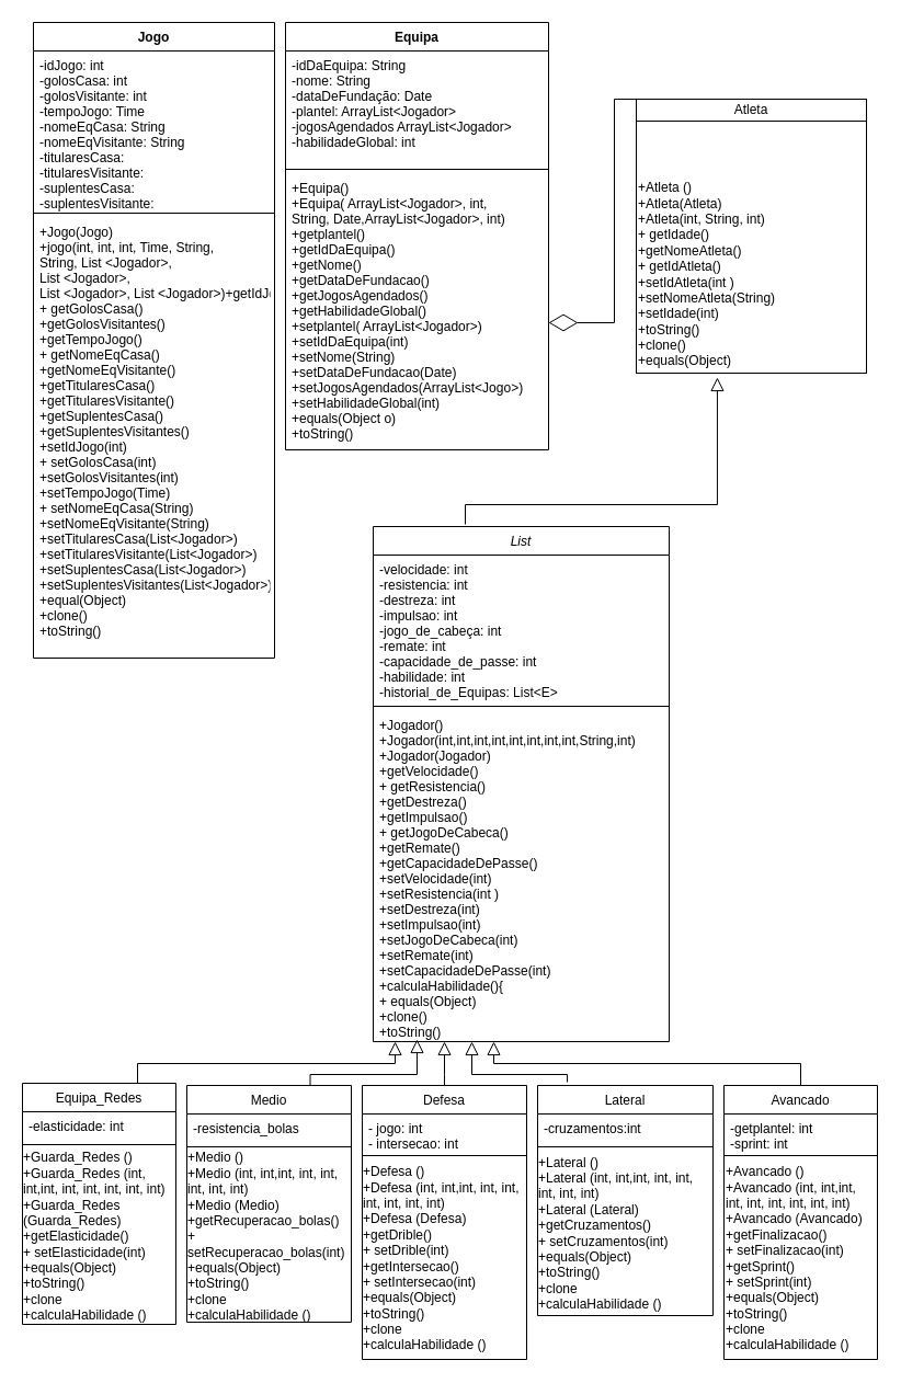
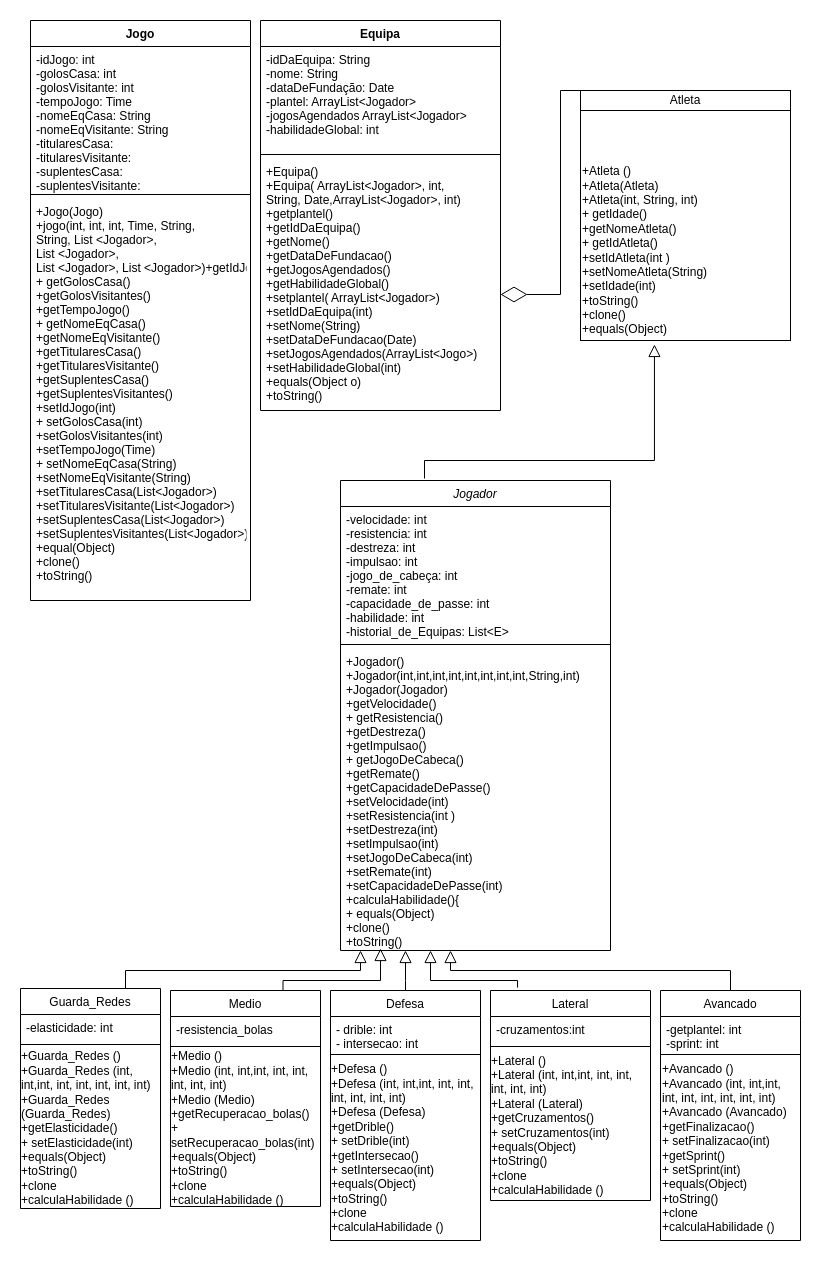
- <mxCell id="2" value="List" style="swimlane;fontStyle=2;align=center;verticalAlign=top;childLayout=stackLayout;horizontal=1;startSize=26;horizontalStack=0;resizeParent=1;resizeLast=0;collapsible=1;marginBottom=0;rounded=0;shadow=0;strokeWidth=1;" parent="1" vertex="1"><mxGeometry x="340" y="480" width="270" height="470" as="geometry"><mxRectangle x="230" y="140" width="160" height="26" as="alternateBounds" /></mxGeometry></mxCell>
+ <mxCell id="2" value="Jogador" style="swimlane;fontStyle=2;align=center;verticalAlign=top;childLayout=stackLayout;horizontal=1;startSize=26;horizontalStack=0;resizeParent=1;resizeLast=0;collapsible=1;marginBottom=0;rounded=0;shadow=0;strokeWidth=1;" parent="1" vertex="1"><mxGeometry x="340" y="480" width="270" height="470" as="geometry"><mxRectangle x="230" y="140" width="160" height="26" as="alternateBounds" /></mxGeometry></mxCell>
- <mxCell id="6" value="Equipa_Redes" style="swimlane;fontStyle=0;align=center;verticalAlign=top;childLayout=stackLayout;horizontal=1;startSize=26;horizontalStack=0;resizeParent=1;resizeLast=0;collapsible=1;marginBottom=0;rounded=0;shadow=0;strokeWidth=1;" parent="1" vertex="1"><mxGeometry x="20" y="988" width="140" height="220" as="geometry"><mxRectangle x="130" y="380" width="160" height="26" as="alternateBounds" /></mxGeometry></mxCell>
+ <mxCell id="6" value="Guarda_Redes" style="swimlane;fontStyle=0;align=center;verticalAlign=top;childLayout=stackLayout;horizontal=1;startSize=26;horizontalStack=0;resizeParent=1;resizeLast=0;collapsible=1;marginBottom=0;rounded=0;shadow=0;strokeWidth=1;" parent="1" vertex="1"><mxGeometry x="20" y="988" width="140" height="220" as="geometry"><mxRectangle x="130" y="380" width="160" height="26" as="alternateBounds" /></mxGeometry></mxCell>
- <mxCell id="24" value="- jogo: int&#10;- intersecao: int&#10;      &#10;        " style="text;align=left;verticalAlign=top;spacingLeft=4;spacingRight=4;overflow=hidden;rotatable=0;points=[[0,0.5],[1,0.5]];portConstraint=eastwest;rounded=0;shadow=0;html=0;" parent="23" vertex="1"><mxGeometry y="26" width="150" height="34" as="geometry" /></mxCell>
+ <mxCell id="24" value="- drible: int&#10;- intersecao: int&#10;      &#10;        " style="text;align=left;verticalAlign=top;spacingLeft=4;spacingRight=4;overflow=hidden;rotatable=0;points=[[0,0.5],[1,0.5]];portConstraint=eastwest;rounded=0;shadow=0;html=0;" parent="23" vertex="1"><mxGeometry y="26" width="150" height="34" as="geometry" /></mxCell>
